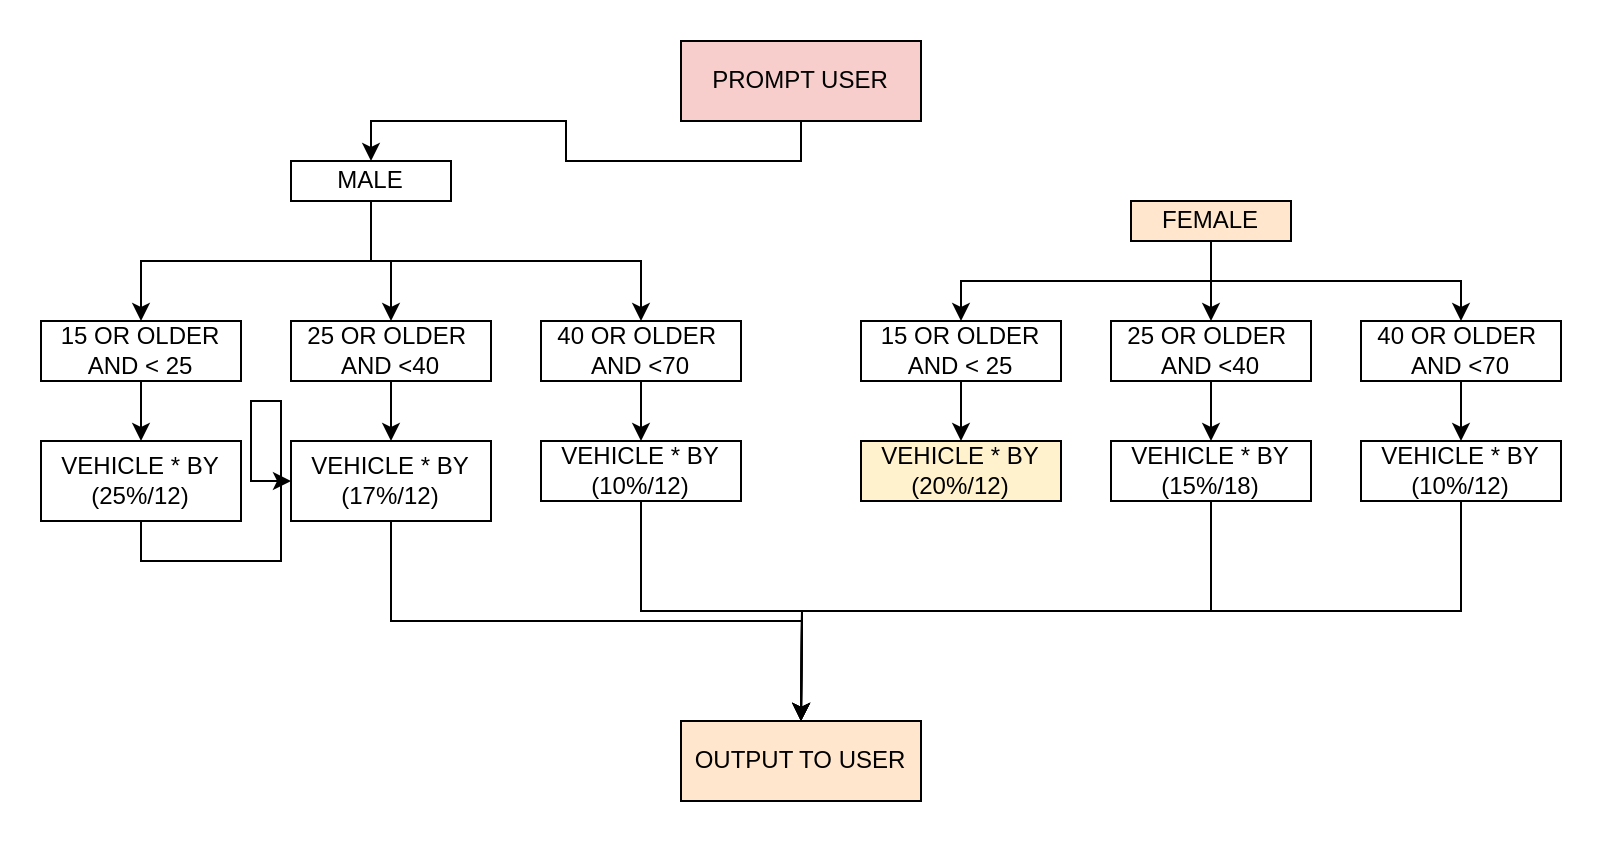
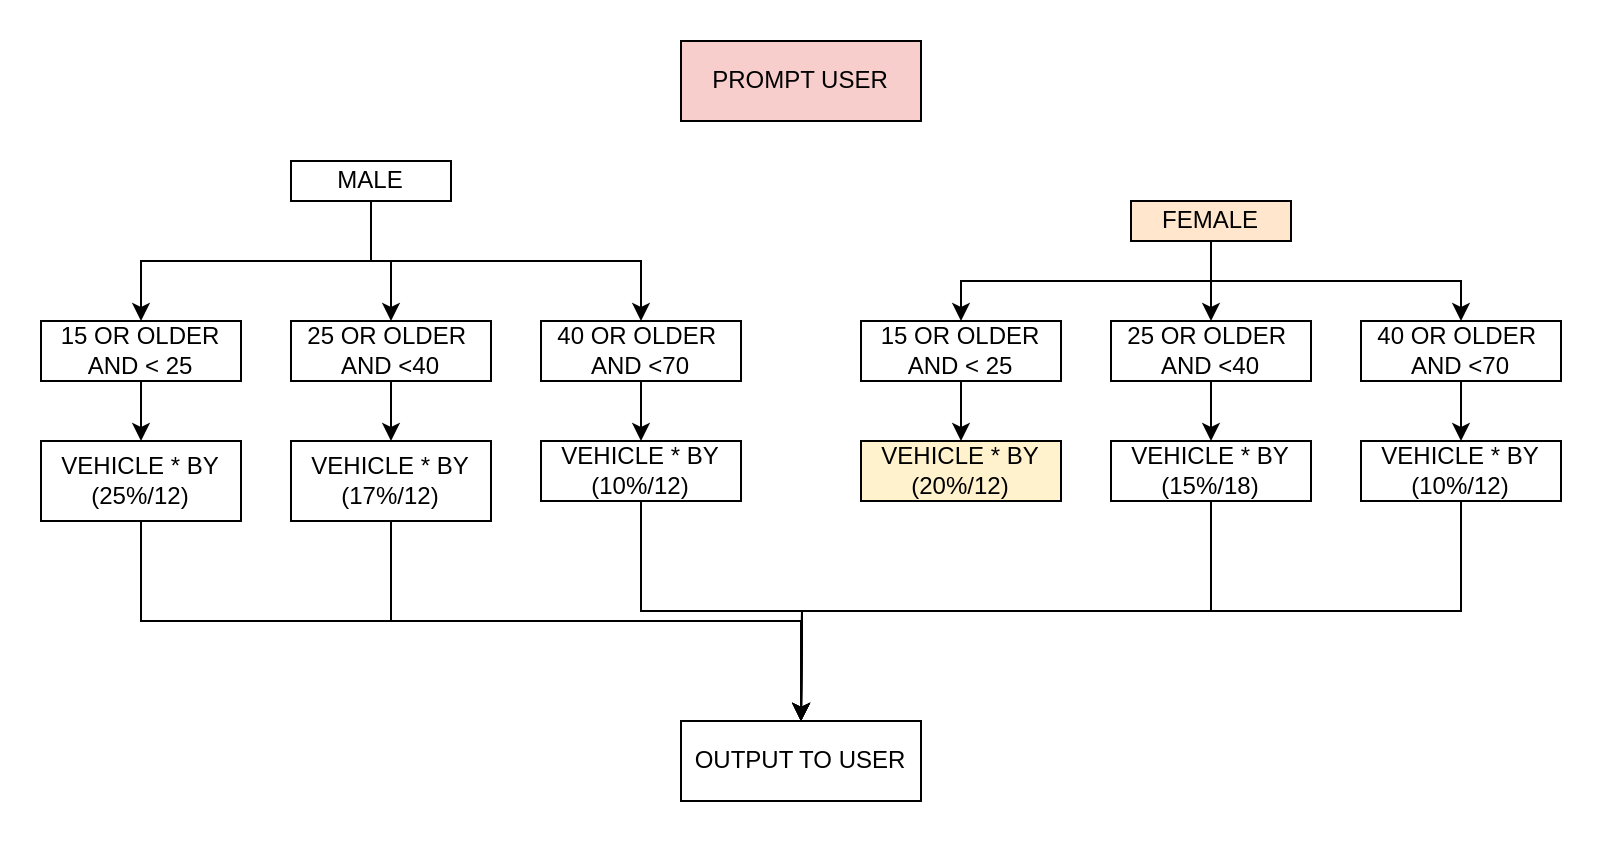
- <mxCell id="10" style="edgeStyle=orthogonalEdgeStyle;rounded=0;orthogonalLoop=1;jettySize=auto;html=1;exitX=0.5;exitY=1;exitDx=0;exitDy=0;entryX=0.5;entryY=0;entryDx=0;entryDy=0;" edge="1" parent="1" source="11" target="5"><mxGeometry relative="1" as="geometry" /></mxCell>
- <mxCell id="18" style="edgeStyle=orthogonalEdgeStyle;rounded=0;orthogonalLoop=1;jettySize=auto;html=1;exitX=0.5;exitY=1;exitDx=0;exitDy=0;" edge="1" parent="1" source="19" target="21"><mxGeometry relative="1" as="geometry" /></mxCell>
+ <mxCell id="18" style="edgeStyle=orthogonalEdgeStyle;rounded=0;orthogonalLoop=1;jettySize=auto;html=1;exitX=0.5;exitY=1;exitDx=0;exitDy=0;" edge="1" parent="1" source="19" target="24"><mxGeometry relative="1" as="geometry" /></mxCell>
- <mxCell id="24" value="OUTPUT TO USER" style="rounded=0;whiteSpace=wrap;html=1;fillColor=#ffe6cc;" vertex="1" parent="1"><mxGeometry x="340" y="360" width="120" height="40" as="geometry" /></mxCell>
+ <mxCell id="24" value="OUTPUT TO USER" style="rounded=0;whiteSpace=wrap;html=1;" vertex="1" parent="1"><mxGeometry x="340" y="360" width="120" height="40" as="geometry" /></mxCell>
